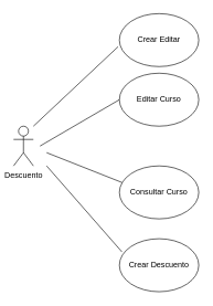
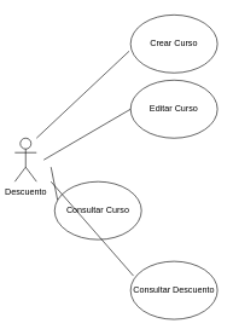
- <mxCell id="3" value="Crear Editar" style="ellipse;whiteSpace=wrap;html=1;" parent="1" vertex="1"><mxGeometry x="180" y="20" width="120" height="80" as="geometry" /></mxCell>
+ <mxCell id="3" value="Crear Curso" style="ellipse;whiteSpace=wrap;html=1;" parent="1" vertex="1"><mxGeometry x="180" y="20" width="120" height="80" as="geometry" /></mxCell>
- <mxCell id="5" value="Consultar Curso" style="ellipse;whiteSpace=wrap;html=1;" parent="1" vertex="1"><mxGeometry x="180" y="250" width="120" height="80" as="geometry" /></mxCell>
+ <mxCell id="5" value="Consultar Curso" style="ellipse;whiteSpace=wrap;html=1;" parent="1" vertex="1"><mxGeometry x="75" y="250" width="120" height="80" as="geometry" /></mxCell>
- <mxCell id="6" value="Crear Descuento" style="ellipse;whiteSpace=wrap;html=1;" parent="1" vertex="1"><mxGeometry x="180" y="360" width="120" height="80" as="geometry" /></mxCell>
+ <mxCell id="6" value="Consultar Descuento" style="ellipse;whiteSpace=wrap;html=1;" parent="1" vertex="1"><mxGeometry x="180" y="360" width="120" height="80" as="geometry" /></mxCell>
